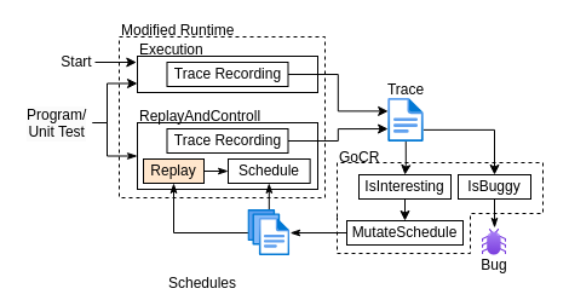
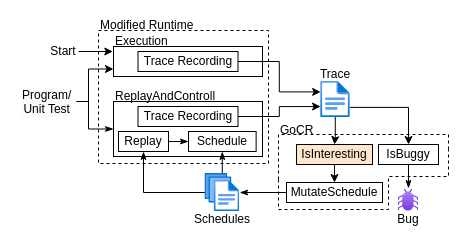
- <mxCell id="5" value="Replay" style="rounded=0;whiteSpace=wrap;html=1;fillColor=#ffe6cc;" parent="1" vertex="1"><mxGeometry x="118" y="131" width="50" height="20" as="geometry" /></mxCell>
+ <mxCell id="5" value="Replay" style="rounded=0;whiteSpace=wrap;html=1;" parent="1" vertex="1"><mxGeometry x="118" y="131" width="50" height="20" as="geometry" /></mxCell>
- <mxCell id="38" value="IsInteresting" style="rounded=0;whiteSpace=wrap;html=1;" parent="1" vertex="1"><mxGeometry x="296" y="144" width="76" height="20" as="geometry" /></mxCell>
+ <mxCell id="38" value="IsInteresting" style="rounded=0;whiteSpace=wrap;html=1;fillColor=#ffe6cc;" parent="1" vertex="1"><mxGeometry x="296" y="144" width="76" height="20" as="geometry" /></mxCell>
- <mxCell id="17" value="Schedules" style="text;html=1;align=center;verticalAlign=middle;whiteSpace=wrap;rounded=0;" vertex="1" parent="1"><mxGeometry x="136.81" y="226" width="60" height="15" as="geometry" /></mxCell>
+ <mxCell id="17" value="Schedules" style="text;html=1;align=center;verticalAlign=middle;whiteSpace=wrap;rounded=0;" vertex="1" parent="1"><mxGeometry x="191.81" y="211" width="60" height="15" as="geometry" /></mxCell>
